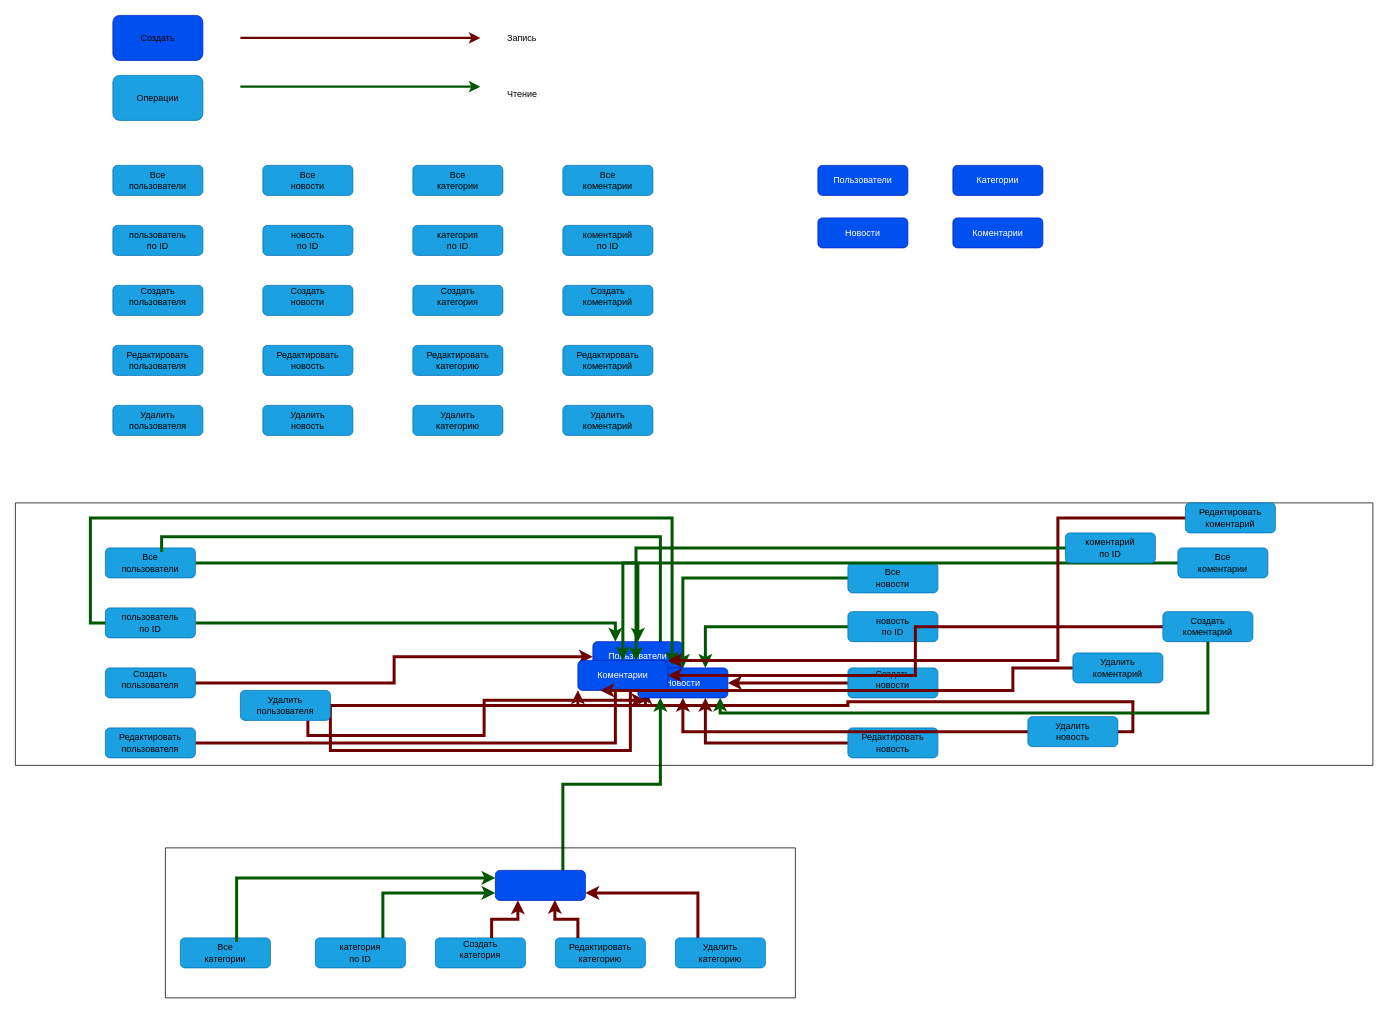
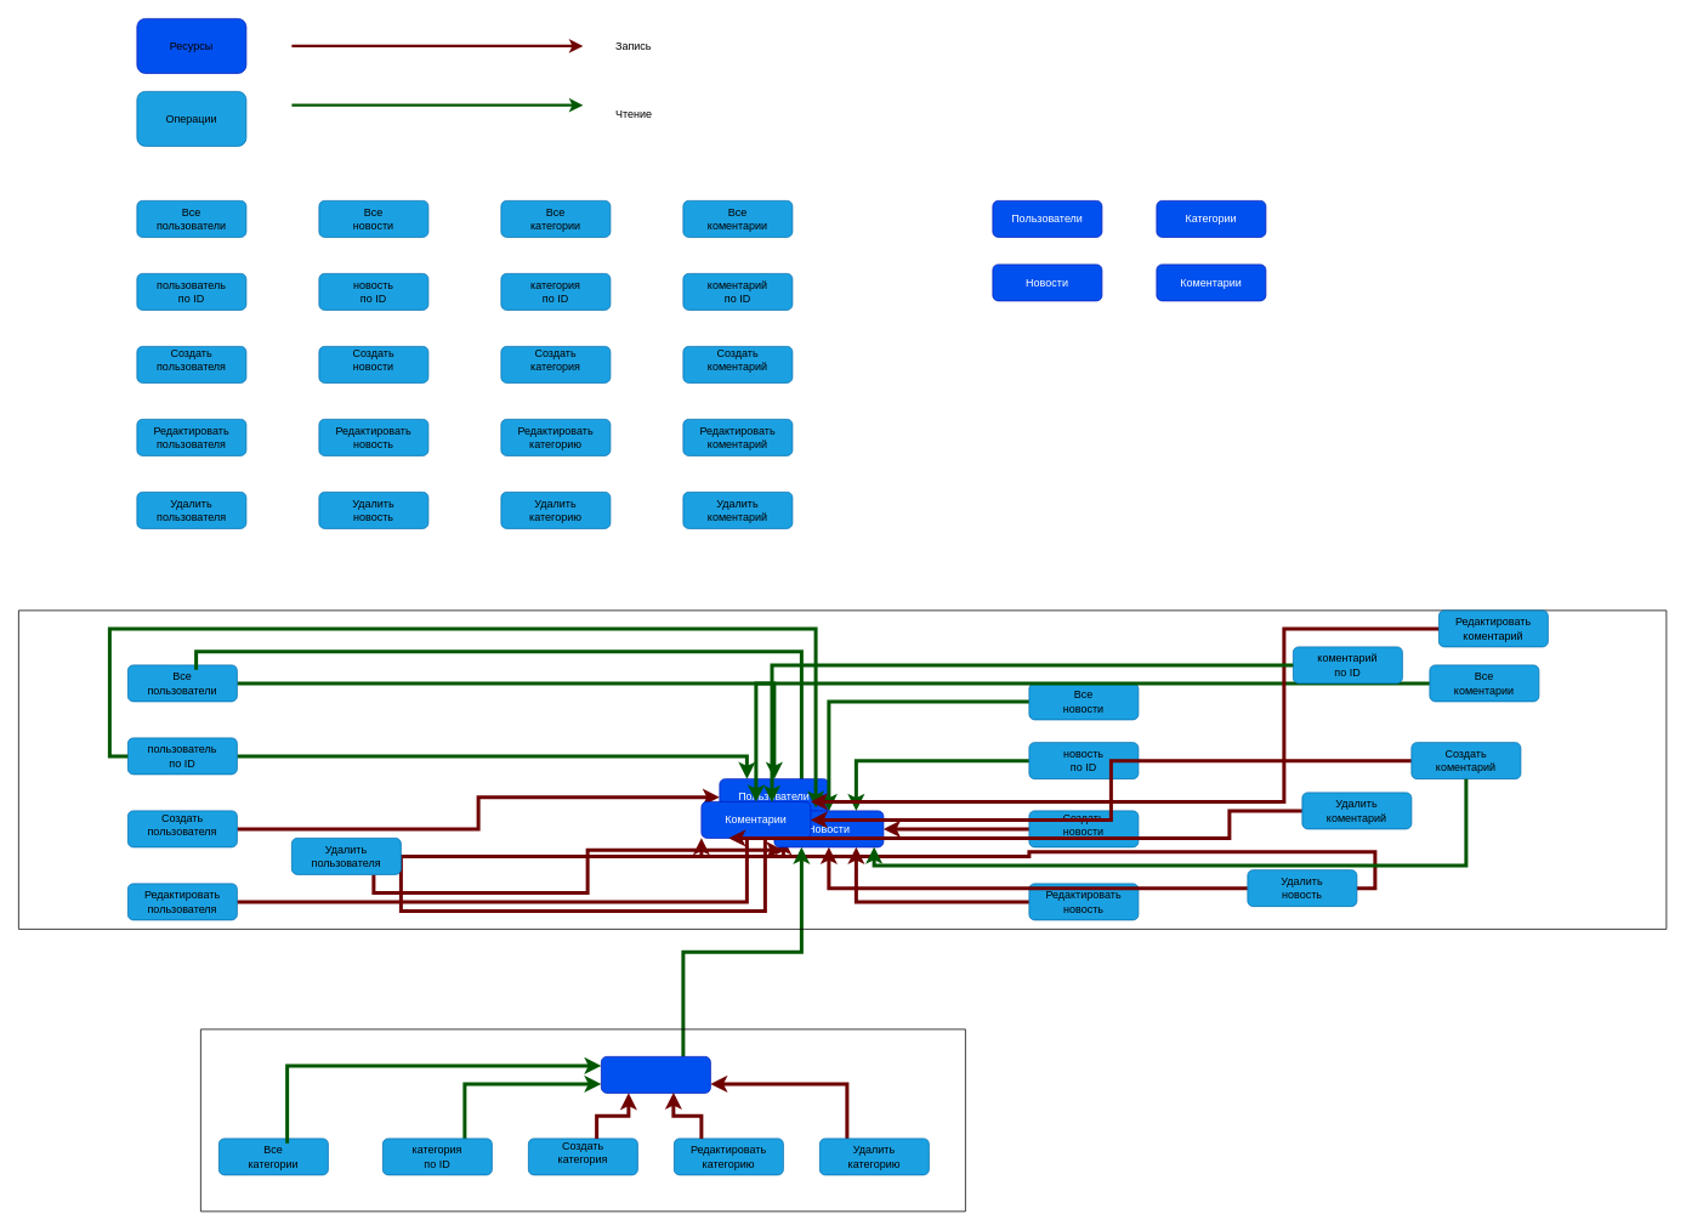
- <mxCell id="45" value="Создать" style="text;html=1;strokeColor=none;fillColor=none;align=center;verticalAlign=middle;whiteSpace=wrap;rounded=0;" vertex="1" parent="1"><mxGeometry x="180" y="35" width="60" height="30" as="geometry" /></mxCell>
+ <mxCell id="45" value="Ресурсы" style="text;html=1;strokeColor=none;fillColor=none;align=center;verticalAlign=middle;whiteSpace=wrap;rounded=0;" vertex="1" parent="1"><mxGeometry x="180" y="35" width="60" height="30" as="geometry" /></mxCell>
